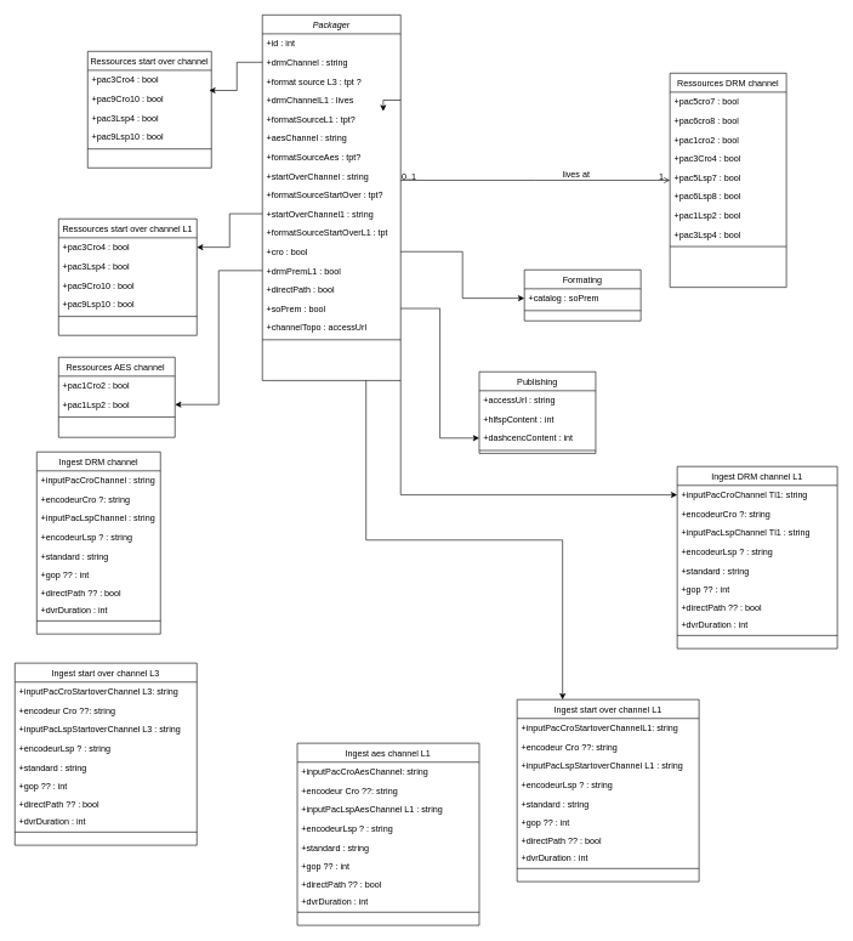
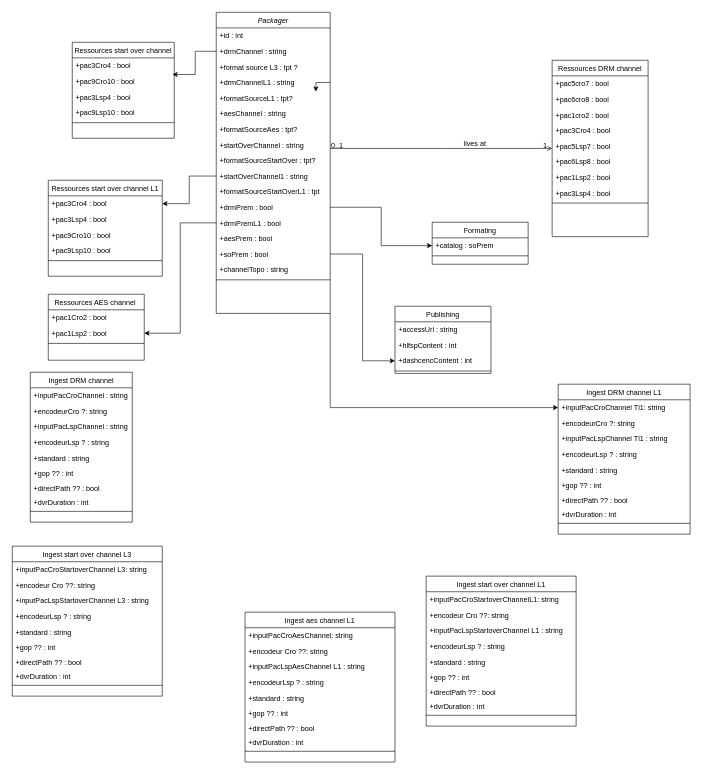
- <mxCell id="9" value="+drmChannelL1 : lives" style="text;align=left;verticalAlign=top;spacingLeft=4;spacingRight=4;overflow=hidden;rotatable=0;points=[[0,0.5],[1,0.5]];portConstraint=eastwest;rounded=0;shadow=0;html=0;" vertex="1" parent="4"><mxGeometry y="104" width="190" height="26" as="geometry" /></mxCell>
+ <mxCell id="9" value="+drmChannelL1 : string" style="text;align=left;verticalAlign=top;spacingLeft=4;spacingRight=4;overflow=hidden;rotatable=0;points=[[0,0.5],[1,0.5]];portConstraint=eastwest;rounded=0;shadow=0;html=0;" vertex="1" parent="4"><mxGeometry y="104" width="190" height="26" as="geometry" /></mxCell>
- <mxCell id="17" value="+cro : bool" style="text;align=left;verticalAlign=top;spacingLeft=4;spacingRight=4;overflow=hidden;rotatable=0;points=[[0,0.5],[1,0.5]];portConstraint=eastwest;rounded=0;shadow=0;html=0;" vertex="1" parent="4"><mxGeometry y="312" width="190" height="26" as="geometry" /></mxCell>
+ <mxCell id="17" value="+drmPrem : bool" style="text;align=left;verticalAlign=top;spacingLeft=4;spacingRight=4;overflow=hidden;rotatable=0;points=[[0,0.5],[1,0.5]];portConstraint=eastwest;rounded=0;shadow=0;html=0;" vertex="1" parent="4"><mxGeometry y="312" width="190" height="26" as="geometry" /></mxCell>
- <mxCell id="19" value="+directPath : bool" style="text;align=left;verticalAlign=top;spacingLeft=4;spacingRight=4;overflow=hidden;rotatable=0;points=[[0,0.5],[1,0.5]];portConstraint=eastwest;rounded=0;shadow=0;html=0;" vertex="1" parent="4"><mxGeometry y="364" width="190" height="26" as="geometry" /></mxCell>
+ <mxCell id="19" value="+aesPrem : bool" style="text;align=left;verticalAlign=top;spacingLeft=4;spacingRight=4;overflow=hidden;rotatable=0;points=[[0,0.5],[1,0.5]];portConstraint=eastwest;rounded=0;shadow=0;html=0;" vertex="1" parent="4"><mxGeometry y="364" width="190" height="26" as="geometry" /></mxCell>
- <mxCell id="21" value="+channelTopo : accessUrl" style="text;align=left;verticalAlign=top;spacingLeft=4;spacingRight=4;overflow=hidden;rotatable=0;points=[[0,0.5],[1,0.5]];portConstraint=eastwest;rounded=0;shadow=0;html=0;" vertex="1" parent="4"><mxGeometry y="416" width="190" height="26" as="geometry" /></mxCell>
+ <mxCell id="21" value="+channelTopo : string" style="text;align=left;verticalAlign=top;spacingLeft=4;spacingRight=4;overflow=hidden;rotatable=0;points=[[0,0.5],[1,0.5]];portConstraint=eastwest;rounded=0;shadow=0;html=0;" vertex="1" parent="4"><mxGeometry y="416" width="190" height="26" as="geometry" /></mxCell>
- <mxCell id="3" style="edgeStyle=orthogonalEdgeStyle;rounded=0;orthogonalLoop=1;jettySize=auto;html=1;exitX=0.75;exitY=1;exitDx=0;exitDy=0;entryX=0.25;entryY=0;entryDx=0;entryDy=0;" edge="1" parent="1" source="4" target="91"><mxGeometry relative="1" as="geometry" /></mxCell>
